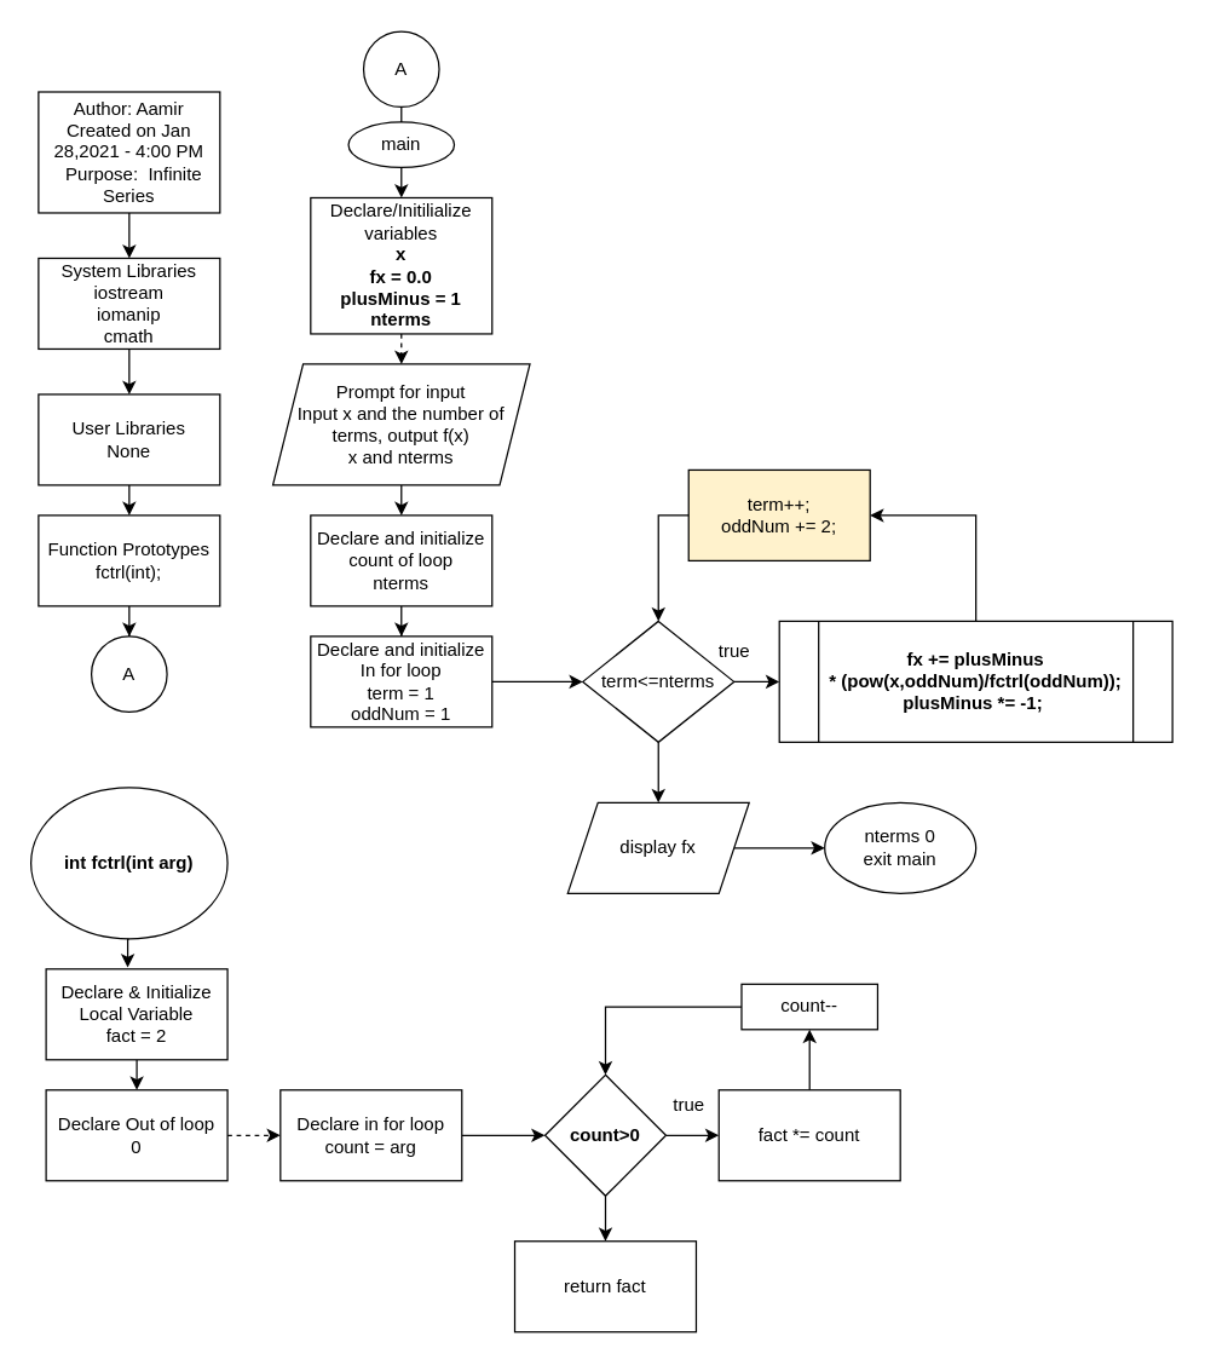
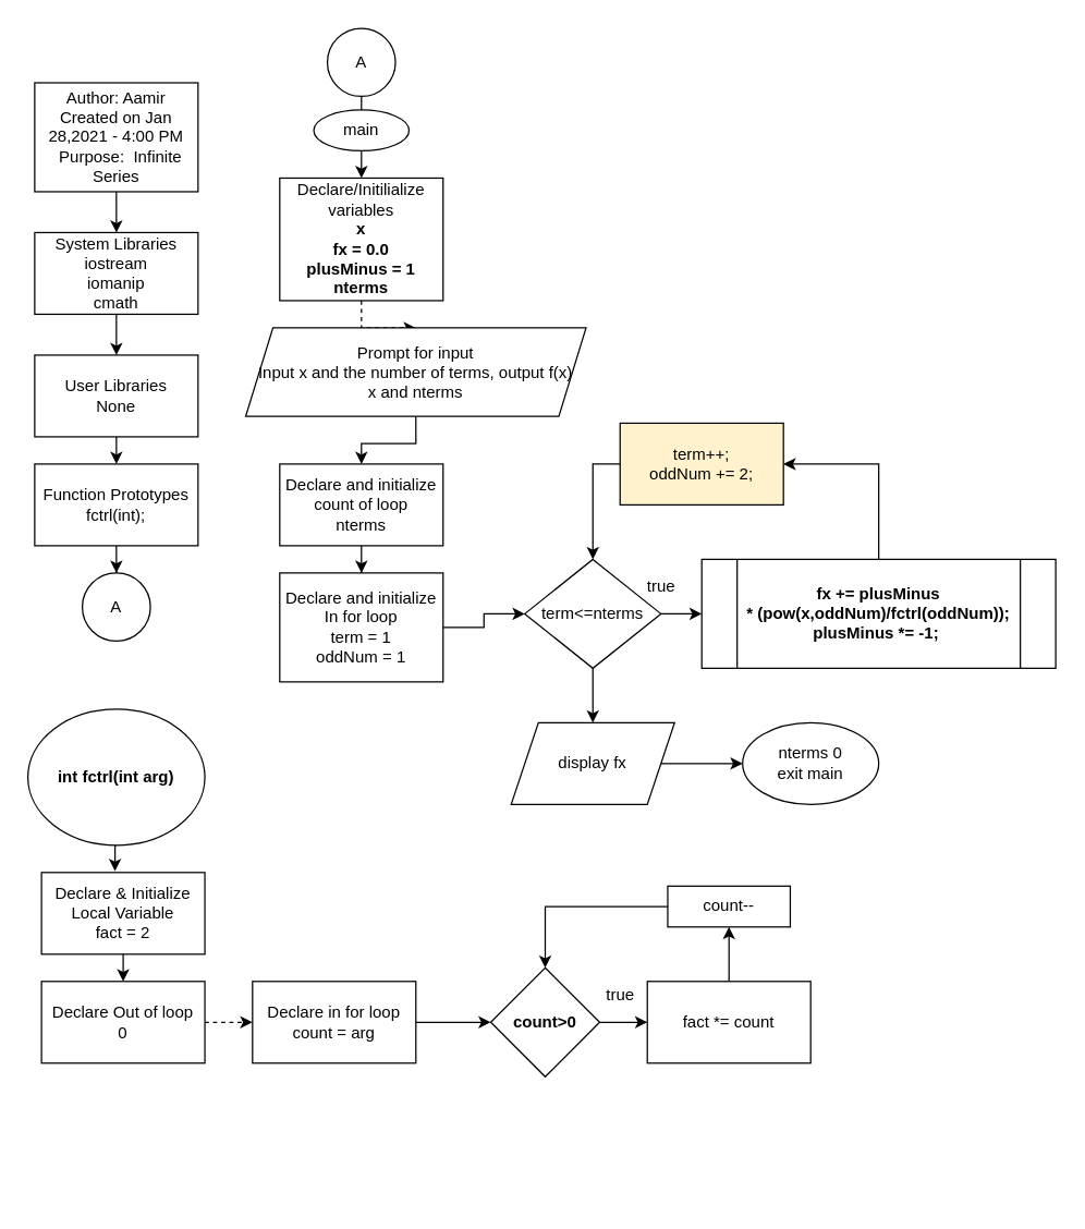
- <mxCell id="16" value="Prompt for input&lt;br&gt;Input x and the number of terms, output f(x)&lt;br&gt;x and nterms" style="shape=parallelogram;perimeter=parallelogramPerimeter;whiteSpace=wrap;html=1;fixedSize=1;" parent="1" vertex="1"><mxGeometry x="180" y="240" width="170" height="80" as="geometry" /></mxCell>
+ <mxCell id="16" value="Prompt for input&lt;br&gt;Input x and the number of terms, output f(x)&lt;br&gt;x and nterms" style="shape=parallelogram;perimeter=parallelogramPerimeter;whiteSpace=wrap;html=1;fixedSize=1;" parent="1" vertex="1"><mxGeometry x="180" y="240" width="250" height="65" as="geometry" /></mxCell>
- <mxCell id="20" value="Declare and initialize In for loop&lt;br&gt;term = 1&lt;br&gt;oddNum = 1" style="rounded=0;whiteSpace=wrap;html=1;" parent="1" vertex="1"><mxGeometry x="205" y="420" width="120" height="60" as="geometry" /></mxCell>
+ <mxCell id="20" value="Declare and initialize In for loop&lt;br&gt;term = 1&lt;br&gt;oddNum = 1" style="rounded=0;whiteSpace=wrap;html=1;" parent="1" vertex="1"><mxGeometry x="205" y="420" width="120" height="80" as="geometry" /></mxCell>
- <mxCell id="40" style="edgeStyle=orthogonalEdgeStyle;rounded=0;orthogonalLoop=1;jettySize=auto;html=1;exitX=0.5;exitY=1;exitDx=0;exitDy=0;" parent="1" source="41" target="47" edge="1"><mxGeometry relative="1" as="geometry" /></mxCell>
- <mxCell id="47" value="return fact" style="rounded=0;whiteSpace=wrap;html=1;" parent="1" vertex="1"><mxGeometry x="340" y="820" width="120" height="60" as="geometry" /></mxCell>
